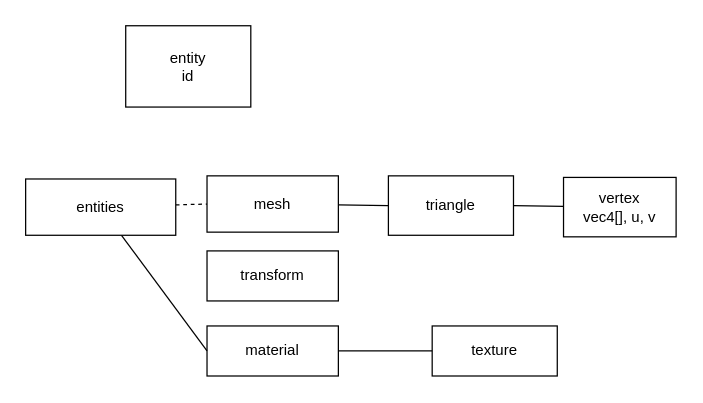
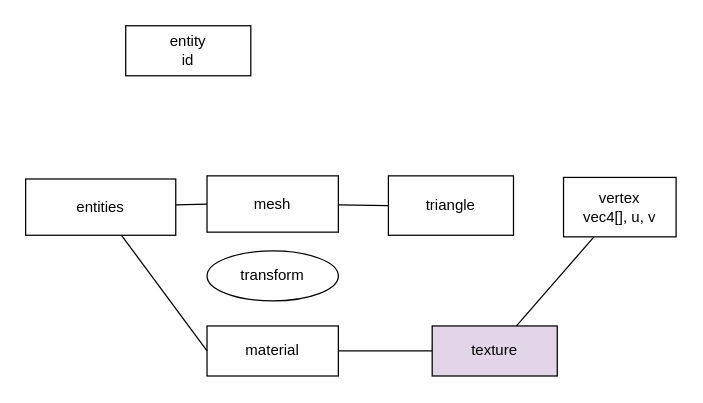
- <mxCell id="14" value="entity&lt;br&gt;id" style="rounded=0;whiteSpace=wrap;html=1;" vertex="1" parent="1"><mxGeometry x="100" y="20" width="100" height="65" as="geometry" /></mxCell>
+ <mxCell id="14" value="entity&lt;br&gt;id" style="rounded=0;whiteSpace=wrap;html=1;" vertex="1" parent="1"><mxGeometry x="100" y="20" width="100" height="40" as="geometry" /></mxCell>
- <mxCell id="12" style="edgeStyle=none;html=1;entryX=0;entryY=0.5;entryDx=0;entryDy=0;endArrow=none;endFill=0;dashed=1;" edge="1" parent="1" source="13" target="10"><mxGeometry relative="1" as="geometry" /></mxCell>
+ <mxCell id="12" style="edgeStyle=none;html=1;entryX=0;entryY=0.5;entryDx=0;entryDy=0;endArrow=none;endFill=0;" edge="1" parent="1" source="13" target="10"><mxGeometry relative="1" as="geometry" /></mxCell>
- <mxCell id="5" style="edgeStyle=none;html=1;entryX=1;entryY=0.5;entryDx=0;entryDy=0;endArrow=none;endFill=0;" edge="1" parent="1" source="6" target="7"><mxGeometry relative="1" as="geometry" /></mxCell>
+ <mxCell id="5" style="edgeStyle=none;html=1;endArrow=none;endFill=0;" edge="1" parent="1" source="6" target="2"><mxGeometry relative="1" as="geometry" /></mxCell>
- <mxCell id="11" value="transform" style="rounded=0;whiteSpace=wrap;html=1;" vertex="1" parent="1"><mxGeometry x="165" y="200" width="105" height="40" as="geometry" /></mxCell>
+ <mxCell id="11" value="transform" style="ellipse;whiteSpace=wrap;html=1;" vertex="1" parent="1"><mxGeometry x="165" y="200" width="105" height="40" as="geometry" /></mxCell>
- <mxCell id="2" value="texture" style="rounded=0;whiteSpace=wrap;html=1;" vertex="1" parent="1"><mxGeometry x="345" y="260" width="100" height="40" as="geometry" /></mxCell>
+ <mxCell id="2" value="texture" style="rounded=0;whiteSpace=wrap;html=1;fillColor=#e1d5e7;" vertex="1" parent="1"><mxGeometry x="345" y="260" width="100" height="40" as="geometry" /></mxCell>
